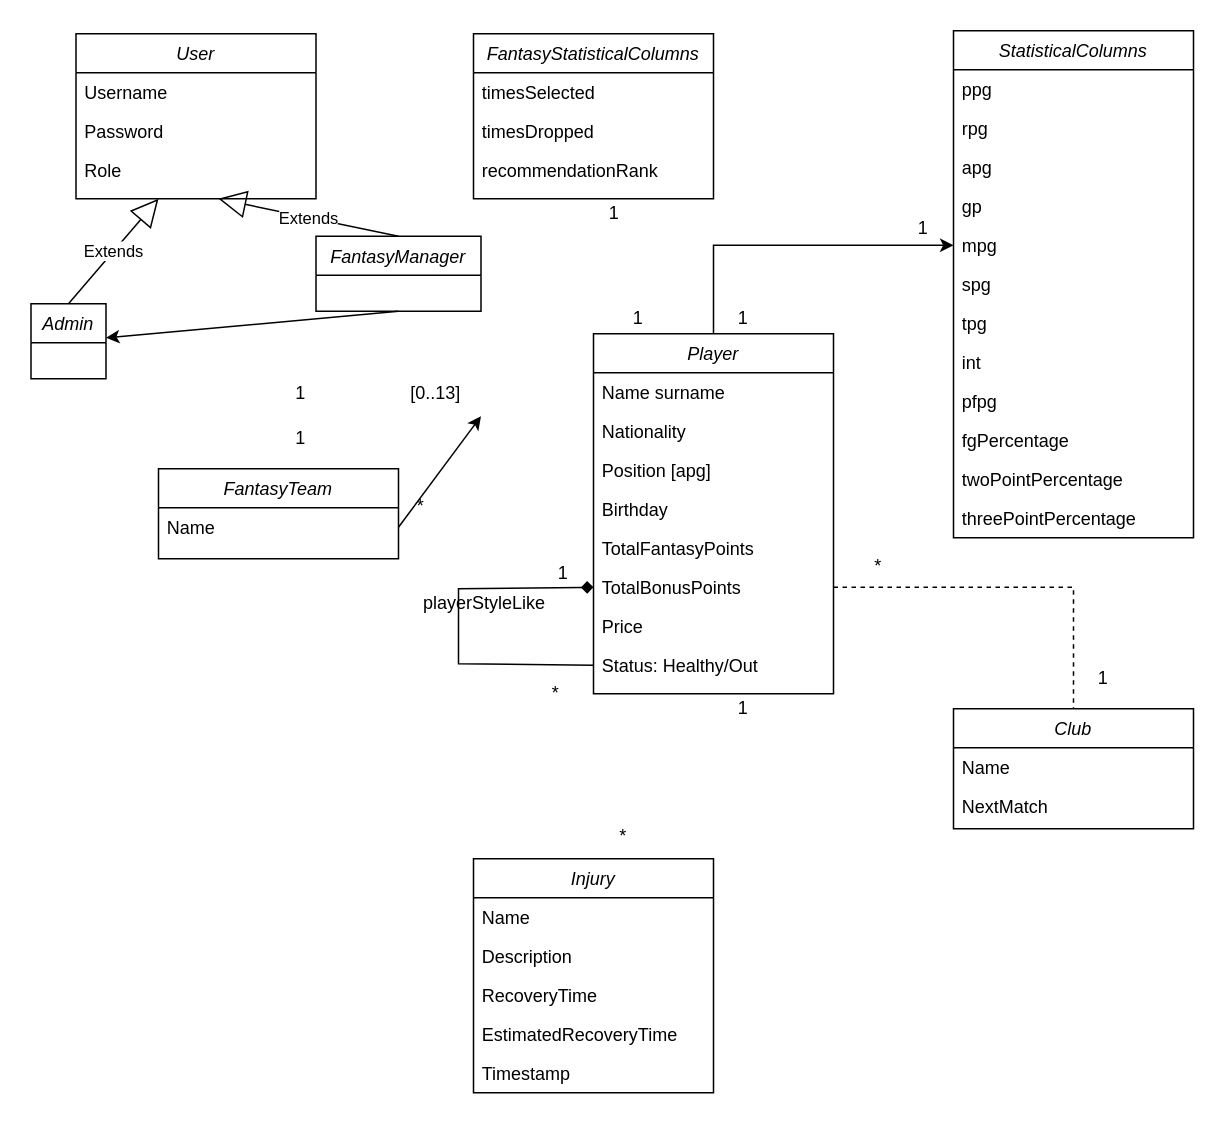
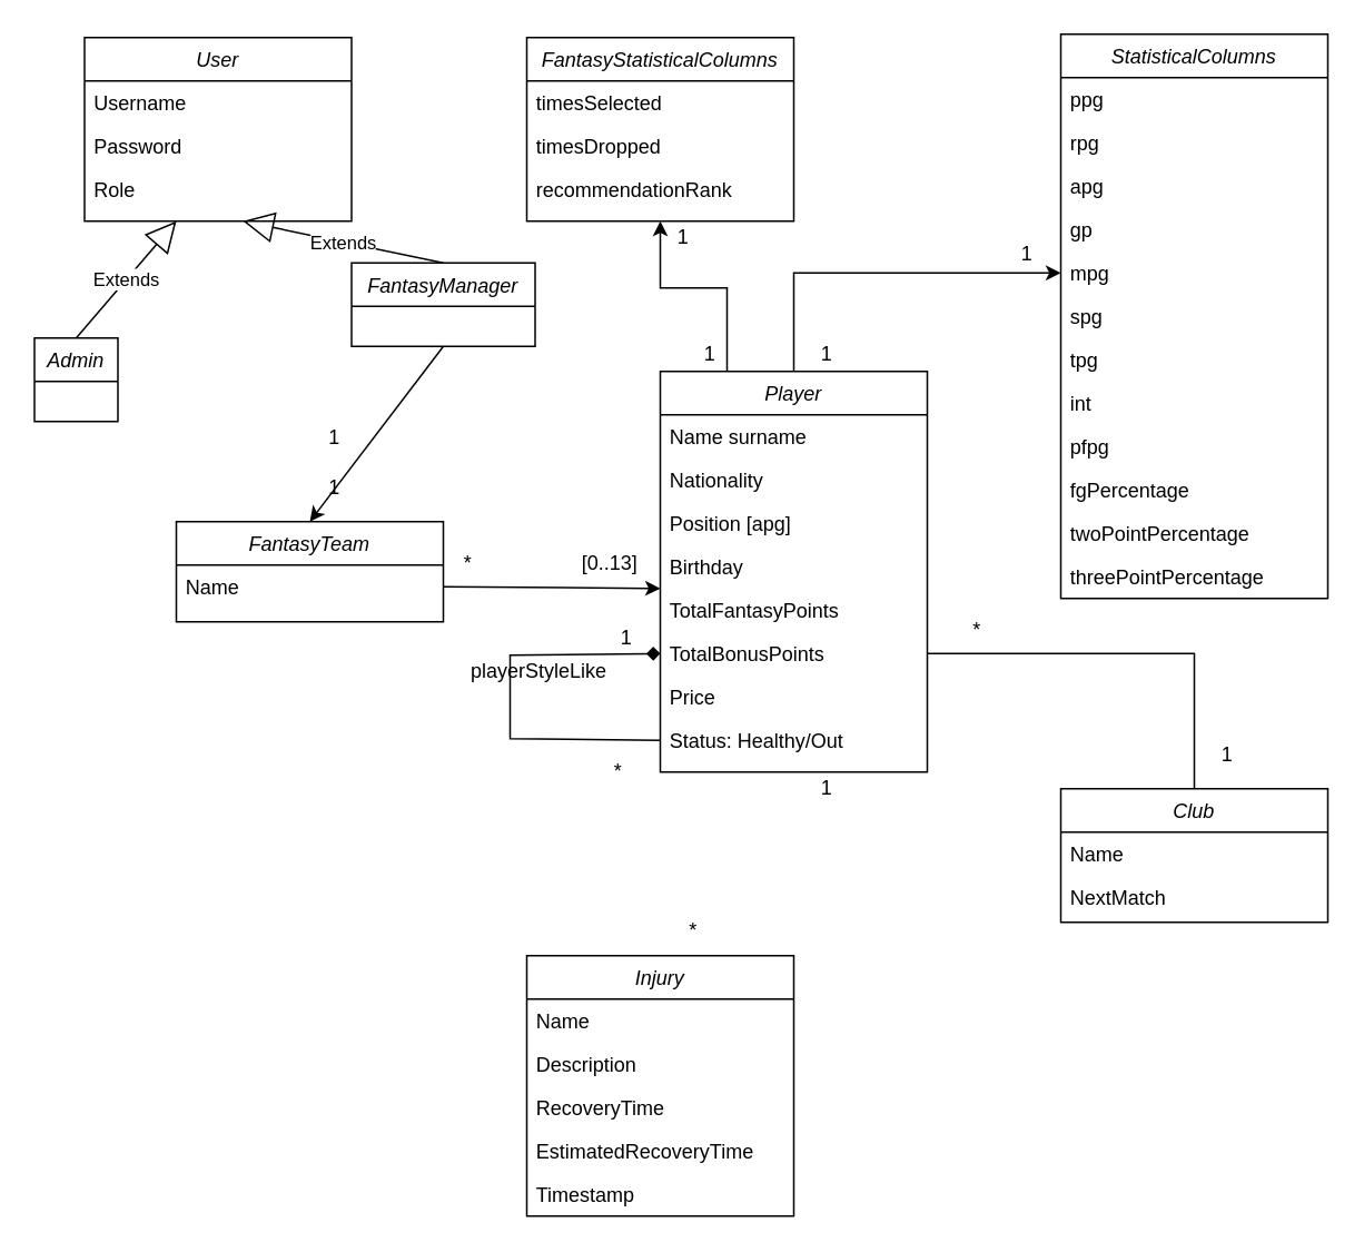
+ <mxCell id="51" value="" style="endArrow=classic;html=1;rounded=0;exitX=0.25;exitY=0;exitDx=0;exitDy=0;entryX=0.5;entryY=1;entryDx=0;entryDy=0;" edge="1" parent="1" source="28" target="45"><mxGeometry width="50" height="50" relative="1" as="geometry"><mxPoint x="375" y="202" as="sourcePoint" /><mxPoint x="425" y="152" as="targetPoint" /><Array as="points"><mxPoint x="435" y="172" /><mxPoint x="395" y="172" /></Array></mxGeometry></mxCell>
- <mxCell id="23" value="" style="endArrow=classic;html=1;rounded=0;exitX=0.5;exitY=1;exitDx=0;exitDy=0;" edge="1" parent="1" source="20" target="19"><mxGeometry width="50" height="50" relative="1" as="geometry"><mxPoint x="220" y="262" as="sourcePoint" /><mxPoint x="270" y="212" as="targetPoint" /></mxGeometry></mxCell>
+ <mxCell id="23" value="" style="endArrow=classic;html=1;rounded=0;entryX=0.5;entryY=0;entryDx=0;entryDy=0;exitX=0.5;exitY=1;exitDx=0;exitDy=0;" edge="1" parent="1" source="20" target="21"><mxGeometry width="50" height="50" relative="1" as="geometry"><mxPoint x="220" y="262" as="sourcePoint" /><mxPoint x="270" y="212" as="targetPoint" /></mxGeometry></mxCell>
- <mxCell id="39" value="[0..13]" style="text;html=1;align=center;verticalAlign=middle;whiteSpace=wrap;rounded=0;" vertex="1" parent="1"><mxGeometry x="260" y="247" width="60" height="30" as="geometry" /></mxCell>
+ <mxCell id="39" value="[0..13]" style="text;html=1;align=center;verticalAlign=middle;whiteSpace=wrap;rounded=0;" vertex="1" parent="1"><mxGeometry x="335" y="322" width="60" height="30" as="geometry" /></mxCell>
- <mxCell id="57" value="" style="endArrow=none;html=1;rounded=0;exitX=1;exitY=0.5;exitDx=0;exitDy=0;entryX=0.5;entryY=0;entryDx=0;entryDy=0;dashed=1;" edge="1" parent="1" source="34" target="54"><mxGeometry width="50" height="50" relative="1" as="geometry"><mxPoint x="555" y="552" as="sourcePoint" /><mxPoint x="605" y="502" as="targetPoint" /><Array as="points"><mxPoint x="715" y="391" /></Array></mxGeometry></mxCell>
+ <mxCell id="57" value="" style="endArrow=none;html=1;rounded=0;exitX=1;exitY=0.5;exitDx=0;exitDy=0;entryX=0.5;entryY=0;entryDx=0;entryDy=0;" edge="1" parent="1" source="34" target="54"><mxGeometry width="50" height="50" relative="1" as="geometry"><mxPoint x="555" y="552" as="sourcePoint" /><mxPoint x="605" y="502" as="targetPoint" /><Array as="points"><mxPoint x="715" y="391" /></Array></mxGeometry></mxCell>
